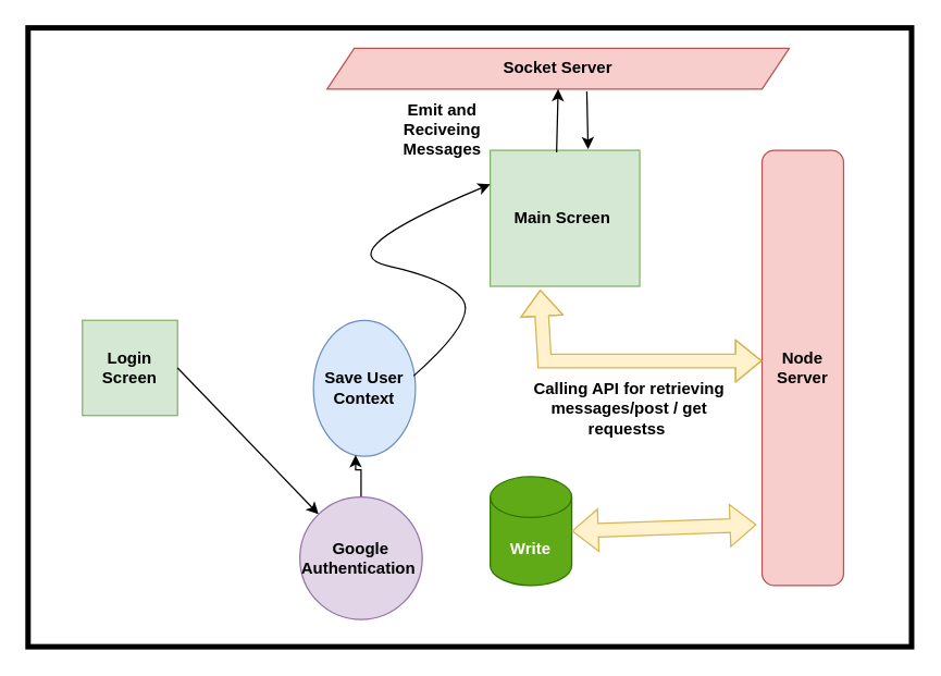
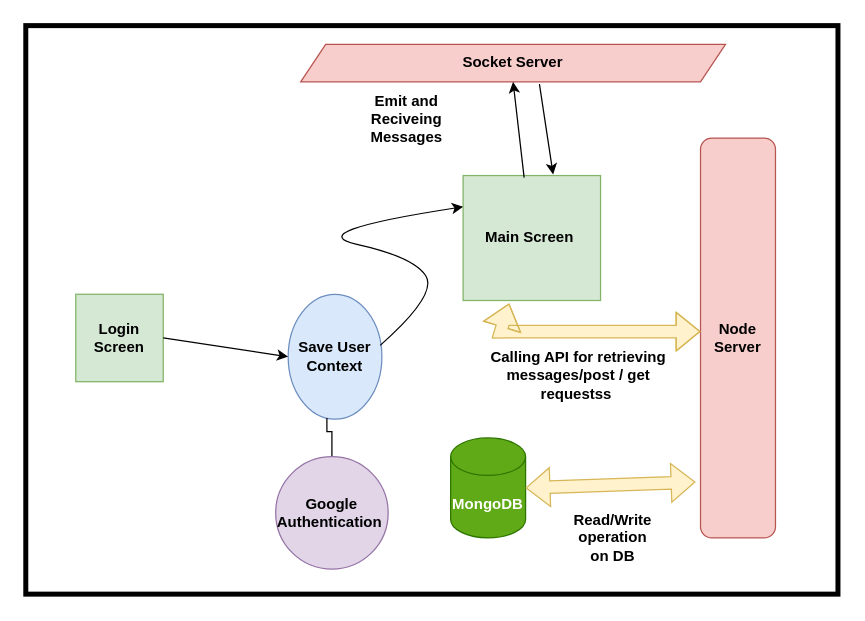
- <mxCell id="3" value="Main Screen&amp;nbsp;" style="rounded=0;whiteSpace=wrap;html=1;fontStyle=1;fillColor=#d5e8d4;strokeColor=#82b366;" vertex="1" parent="1"><mxGeometry x="360" y="110" width="110" height="100" as="geometry" /></mxCell>
+ <mxCell id="3" value="Main Screen&amp;nbsp;" style="rounded=0;whiteSpace=wrap;html=1;fontStyle=1;fillColor=#d5e8d4;strokeColor=#82b366;" vertex="1" parent="1"><mxGeometry x="370" y="140" width="110" height="100" as="geometry" /></mxCell>
- <mxCell id="6" value="" style="endArrow=classic;html=1;rounded=0;exitX=1;exitY=0.5;exitDx=0;exitDy=0;fontStyle=1;" edge="1" parent="1" source="2" target="14"><mxGeometry width="50" height="50" relative="1" as="geometry"><mxPoint x="150" y="255" as="sourcePoint" /><mxPoint x="200" y="205" as="targetPoint" /></mxGeometry></mxCell>
+ <mxCell id="6" value="" style="endArrow=classic;html=1;rounded=0;exitX=1;exitY=0.5;exitDx=0;exitDy=0;entryX=0;entryY=0.5;entryDx=0;entryDy=0;fontStyle=1" edge="1" parent="1" source="2" target="5"><mxGeometry width="50" height="50" relative="1" as="geometry"><mxPoint x="150" y="255" as="sourcePoint" /><mxPoint x="200" y="205" as="targetPoint" /></mxGeometry></mxCell>
- <mxCell id="13" style="edgeStyle=orthogonalEdgeStyle;rounded=0;orthogonalLoop=1;jettySize=auto;html=1;entryX=0.413;entryY=0.991;entryDx=0;entryDy=0;fontStyle=1;entryPerimeter=0;" edge="1" parent="1" source="14" target="5"><mxGeometry relative="1" as="geometry" /></mxCell>
+ <mxCell id="13" style="edgeStyle=orthogonalEdgeStyle;rounded=0;orthogonalLoop=1;jettySize=auto;html=1;entryX=0.413;entryY=0.991;entryDx=0;entryDy=0;fontStyle=1;entryPerimeter=0;endArrow=none;" edge="1" parent="1" source="14" target="5"><mxGeometry relative="1" as="geometry" /></mxCell>
- <mxCell id="4" value="Write" style="shape=cylinder3;whiteSpace=wrap;html=1;boundedLbl=1;backgroundOutline=1;size=15;fontStyle=1;fillColor=#60a917;fontColor=#ffffff;strokeColor=#2D7600;" vertex="1" parent="1"><mxGeometry x="360" y="350" width="60" height="80" as="geometry" /></mxCell>
+ <mxCell id="4" value="MongoDB" style="shape=cylinder3;whiteSpace=wrap;html=1;boundedLbl=1;backgroundOutline=1;size=15;fontStyle=1;fillColor=#60a917;fontColor=#ffffff;strokeColor=#2D7600;" vertex="1" parent="1"><mxGeometry x="360" y="350" width="60" height="80" as="geometry" /></mxCell>
+ <mxCell id="12" value="Read/Write operation on DB" style="text;html=1;strokeColor=none;fillColor=none;align=center;verticalAlign=middle;whiteSpace=wrap;rounded=0;fontStyle=1" vertex="1" parent="1"><mxGeometry x="460" y="415" width="60" height="30" as="geometry" /></mxCell>
